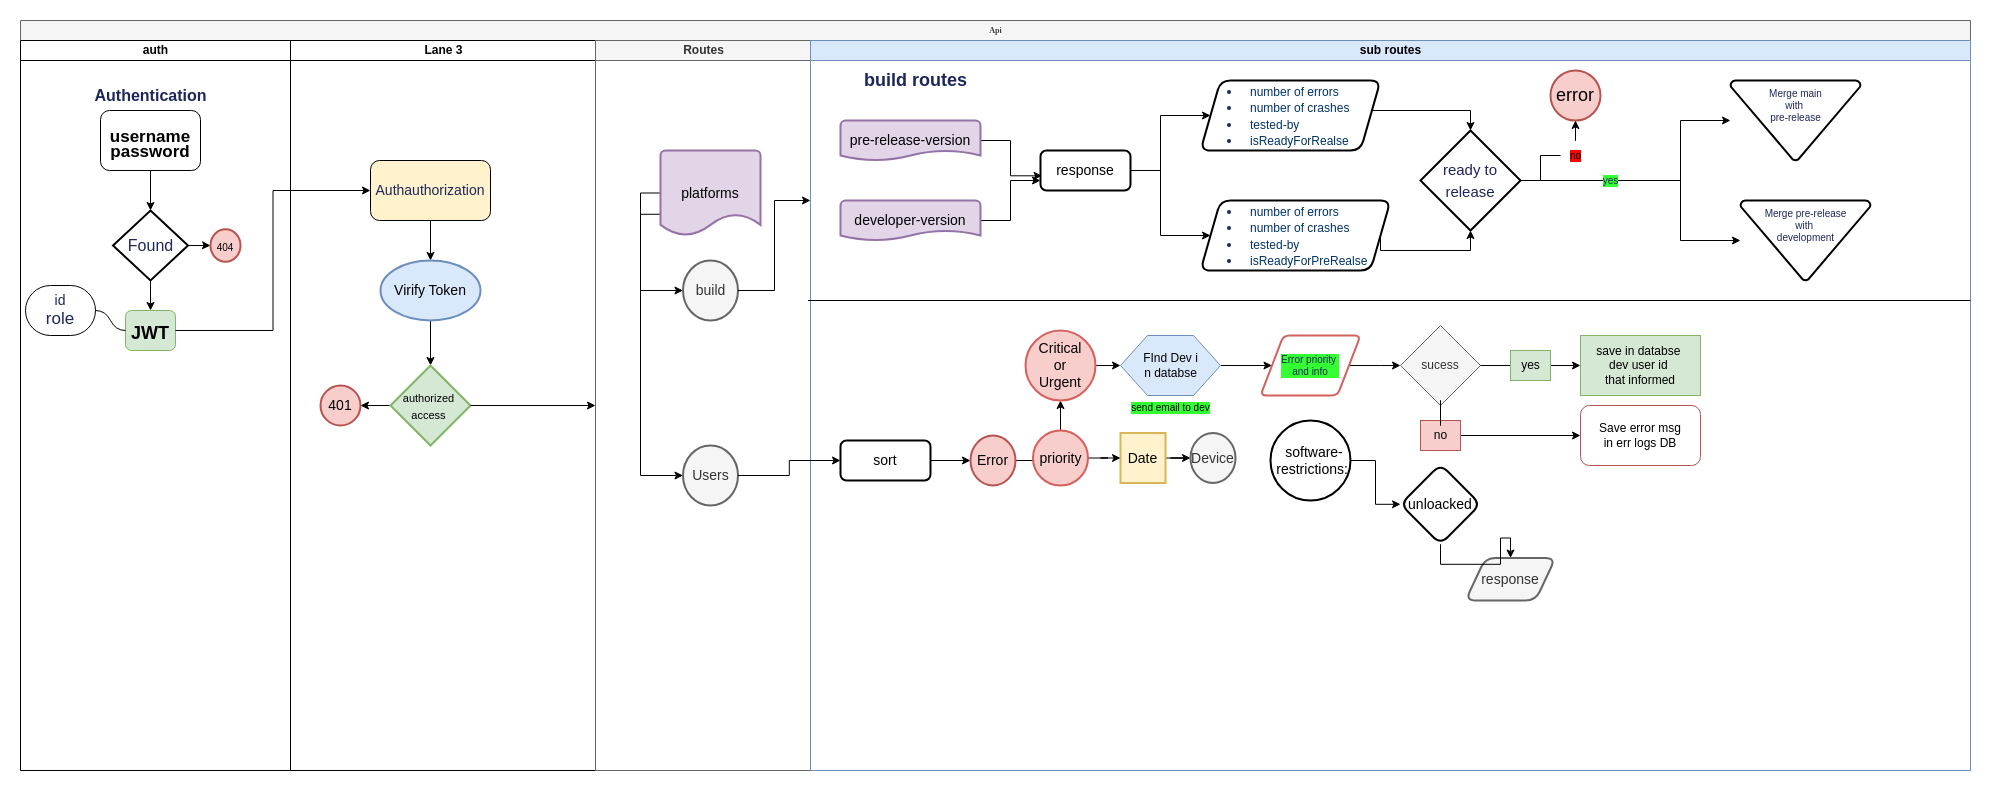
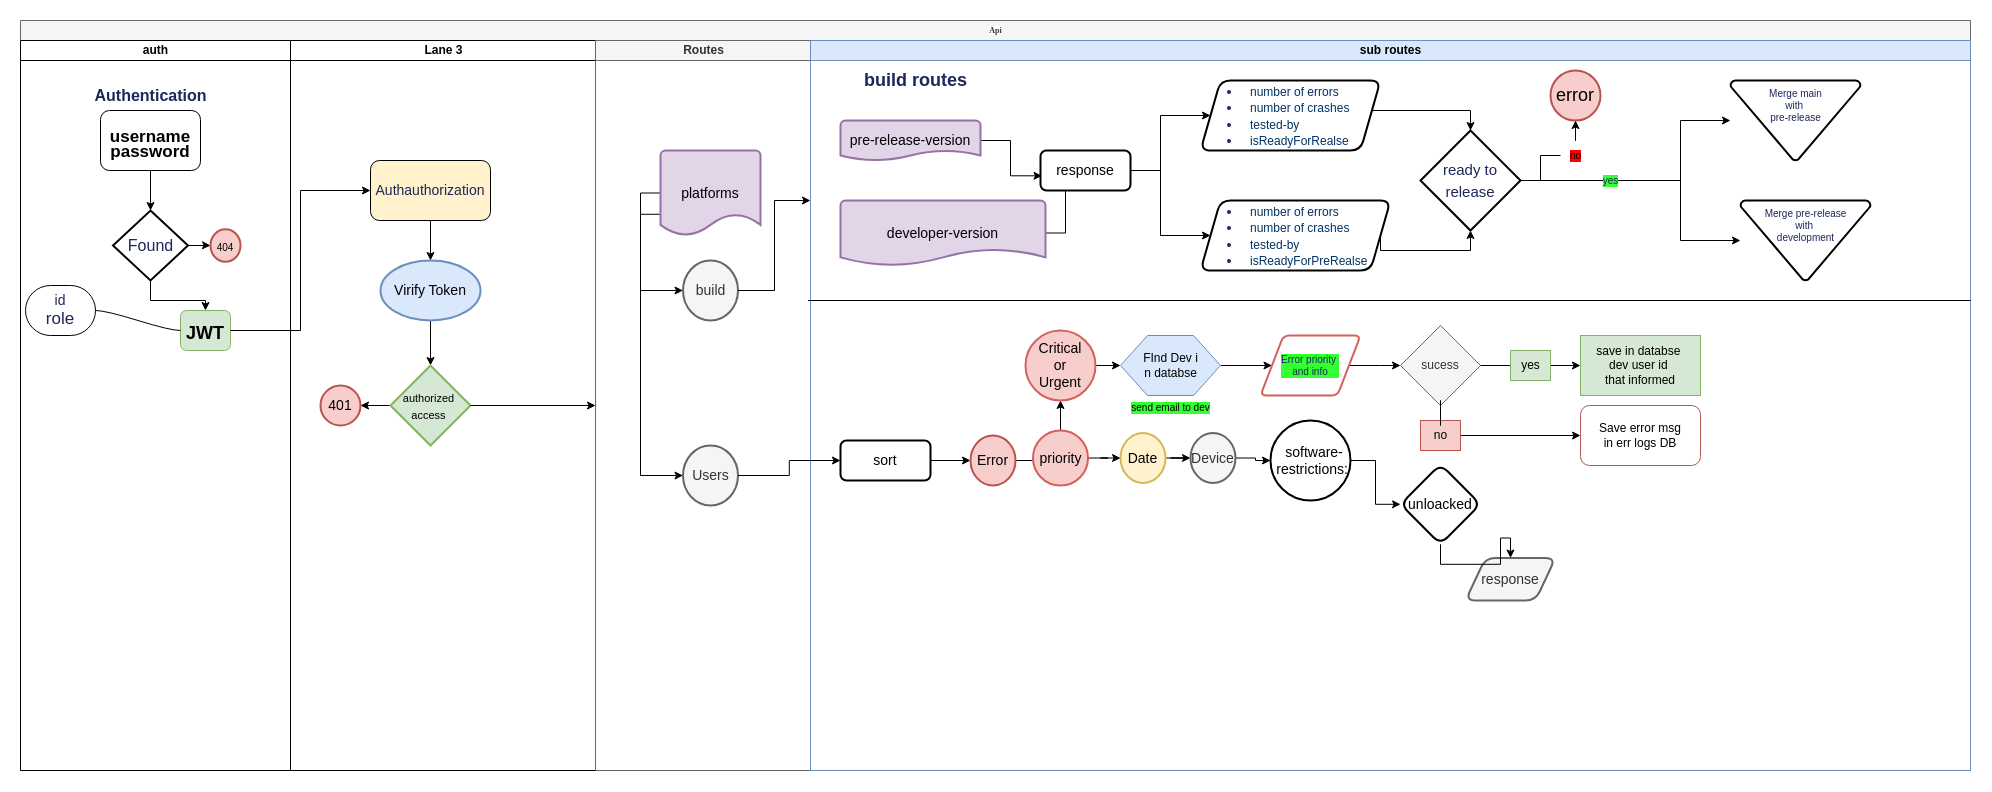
- <mxCell id="38" value="developer-version" style="strokeWidth=2;html=1;shape=mxgraph.flowchart.document2;whiteSpace=wrap;size=0.25;fontFamily=Helvetica;fontSize=14;fillColor=#e1d5e7;strokeColor=#9673a6;" parent="32" vertex="1"><mxGeometry x="30" y="160" width="140" height="40" as="geometry" /></mxCell>
+ <mxCell id="38" value="developer-version" style="strokeWidth=2;html=1;shape=mxgraph.flowchart.document2;whiteSpace=wrap;size=0.25;fontFamily=Helvetica;fontSize=14;fillColor=#e1d5e7;strokeColor=#9673a6;" parent="32" vertex="1"><mxGeometry x="30" y="160" width="205" height="65" as="geometry" /></mxCell>
- <mxCell id="11" value="&lt;h1 style=&quot;line-height: 50%;&quot;&gt;&lt;font style=&quot;font-size: 18px;&quot;&gt;JWT&lt;/font&gt;&lt;/h1&gt;" style="rounded=1;whiteSpace=wrap;html=1;strokeWidth=1;fontFamily=Helvetica;fontSize=17;fillColor=#d5e8d4;strokeColor=#82b366;" parent="4" vertex="1"><mxGeometry x="105" y="270" width="50" height="40" as="geometry" /></mxCell>
+ <mxCell id="11" value="&lt;h1 style=&quot;line-height: 50%;&quot;&gt;&lt;font style=&quot;font-size: 18px;&quot;&gt;JWT&lt;/font&gt;&lt;/h1&gt;" style="rounded=1;whiteSpace=wrap;html=1;strokeWidth=1;fontFamily=Helvetica;fontSize=17;fillColor=#d5e8d4;strokeColor=#82b366;" parent="4" vertex="1"><mxGeometry x="160" y="270" width="50" height="40" as="geometry" /></mxCell>
- <mxCell id="62" value="Date" style="whiteSpace=wrap;html=1;fontSize=14;strokeWidth=2;fillColor=#fff2cc;strokeColor=#d6b656;rounded=0;" parent="32" vertex="1"><mxGeometry x="310" y="392.5" width="45" height="50" as="geometry" /></mxCell>
+ <mxCell id="62" value="Date" style="ellipse;whiteSpace=wrap;html=1;fontSize=14;rounded=1;strokeWidth=2;fillColor=#fff2cc;strokeColor=#d6b656;" parent="32" vertex="1"><mxGeometry x="310" y="392.5" width="45" height="50" as="geometry" /></mxCell>
+ <mxCell id="68" value="" style="edgeStyle=orthogonalEdgeStyle;rounded=0;orthogonalLoop=1;jettySize=auto;html=1;" edge="1" parent="32" source="69" target="88"><mxGeometry relative="1" as="geometry" /></mxCell>
